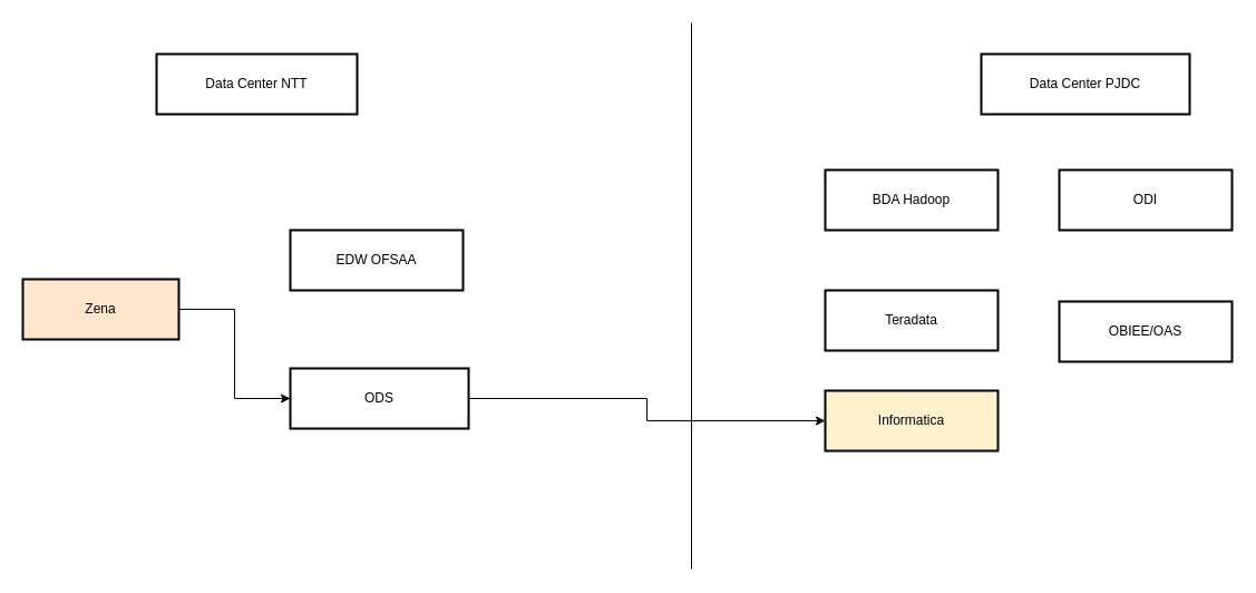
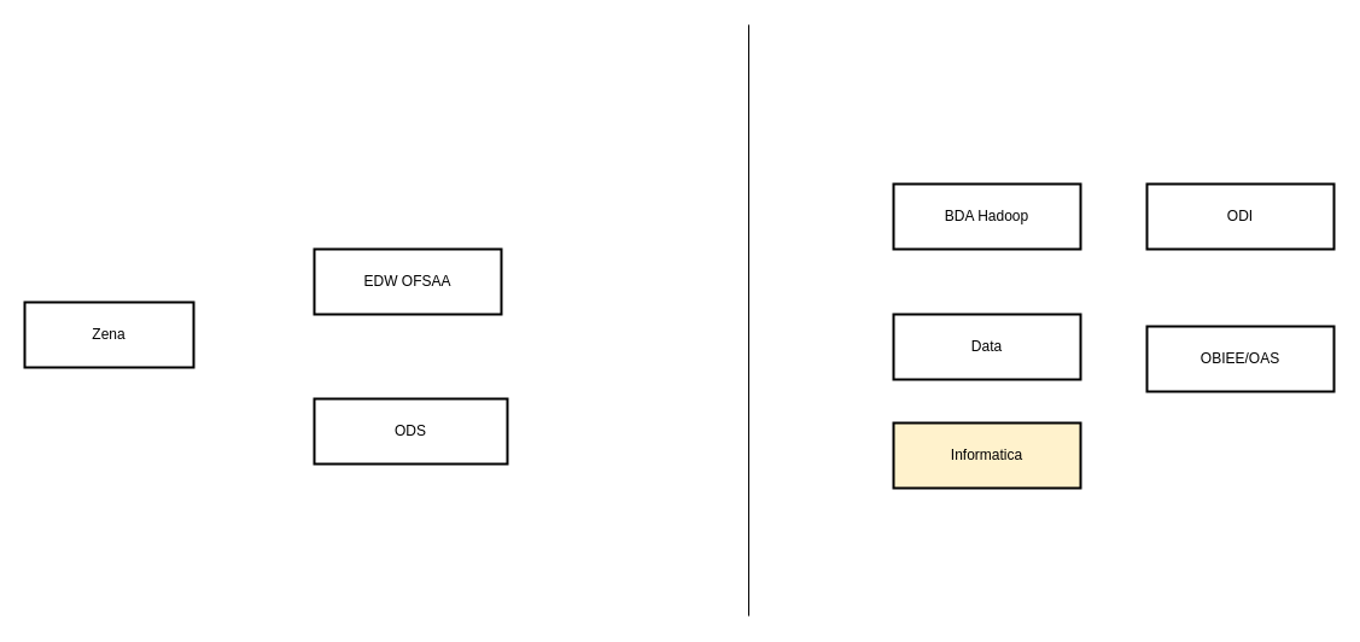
- <mxCell id="2" value="Data Center NTT" style="whiteSpace=wrap;strokeWidth=2;" parent="1" vertex="1"><mxGeometry x="140" y="48" width="180" height="54" as="geometry" /></mxCell>
- <mxCell id="8" value="Data Center PJDC" style="whiteSpace=wrap;strokeWidth=2;" parent="1" vertex="1"><mxGeometry x="880" y="48" width="187" height="54" as="geometry" /></mxCell>
- <mxCell id="7" value="Zena" style="whiteSpace=wrap;strokeWidth=2;movable=1;resizable=1;rotatable=1;deletable=1;editable=1;locked=0;connectable=1;fillColor=#ffe6cc;" parent="1" vertex="1"><mxGeometry x="20" y="250" width="140" height="54" as="geometry" /></mxCell>
+ <mxCell id="7" value="Zena" style="whiteSpace=wrap;strokeWidth=2;movable=1;resizable=1;rotatable=1;deletable=1;editable=1;locked=0;connectable=1;" parent="1" vertex="1"><mxGeometry x="20" y="250" width="140" height="54" as="geometry" /></mxCell>
- <mxCell id="9" value="Teradata" style="whiteSpace=wrap;strokeWidth=2;" parent="1" vertex="1"><mxGeometry x="740" y="260" width="155" height="54" as="geometry" /></mxCell>
+ <mxCell id="9" value="Data" style="whiteSpace=wrap;strokeWidth=2;" parent="1" vertex="1"><mxGeometry x="740" y="260" width="155" height="54" as="geometry" /></mxCell>
- <mxCell id="6" style="edgeStyle=orthogonalEdgeStyle;rounded=0;orthogonalLoop=1;jettySize=auto;html=1;entryX=0;entryY=0.5;entryDx=0;entryDy=0;" edge="1" parent="1" source="7" target="4"><mxGeometry relative="1" as="geometry" /></mxCell>
- <mxCell id="3" style="edgeStyle=orthogonalEdgeStyle;rounded=0;orthogonalLoop=1;jettySize=auto;html=1;entryX=0;entryY=0.5;entryDx=0;entryDy=0;" edge="1" parent="1" source="4" target="11"><mxGeometry relative="1" as="geometry" /></mxCell>
